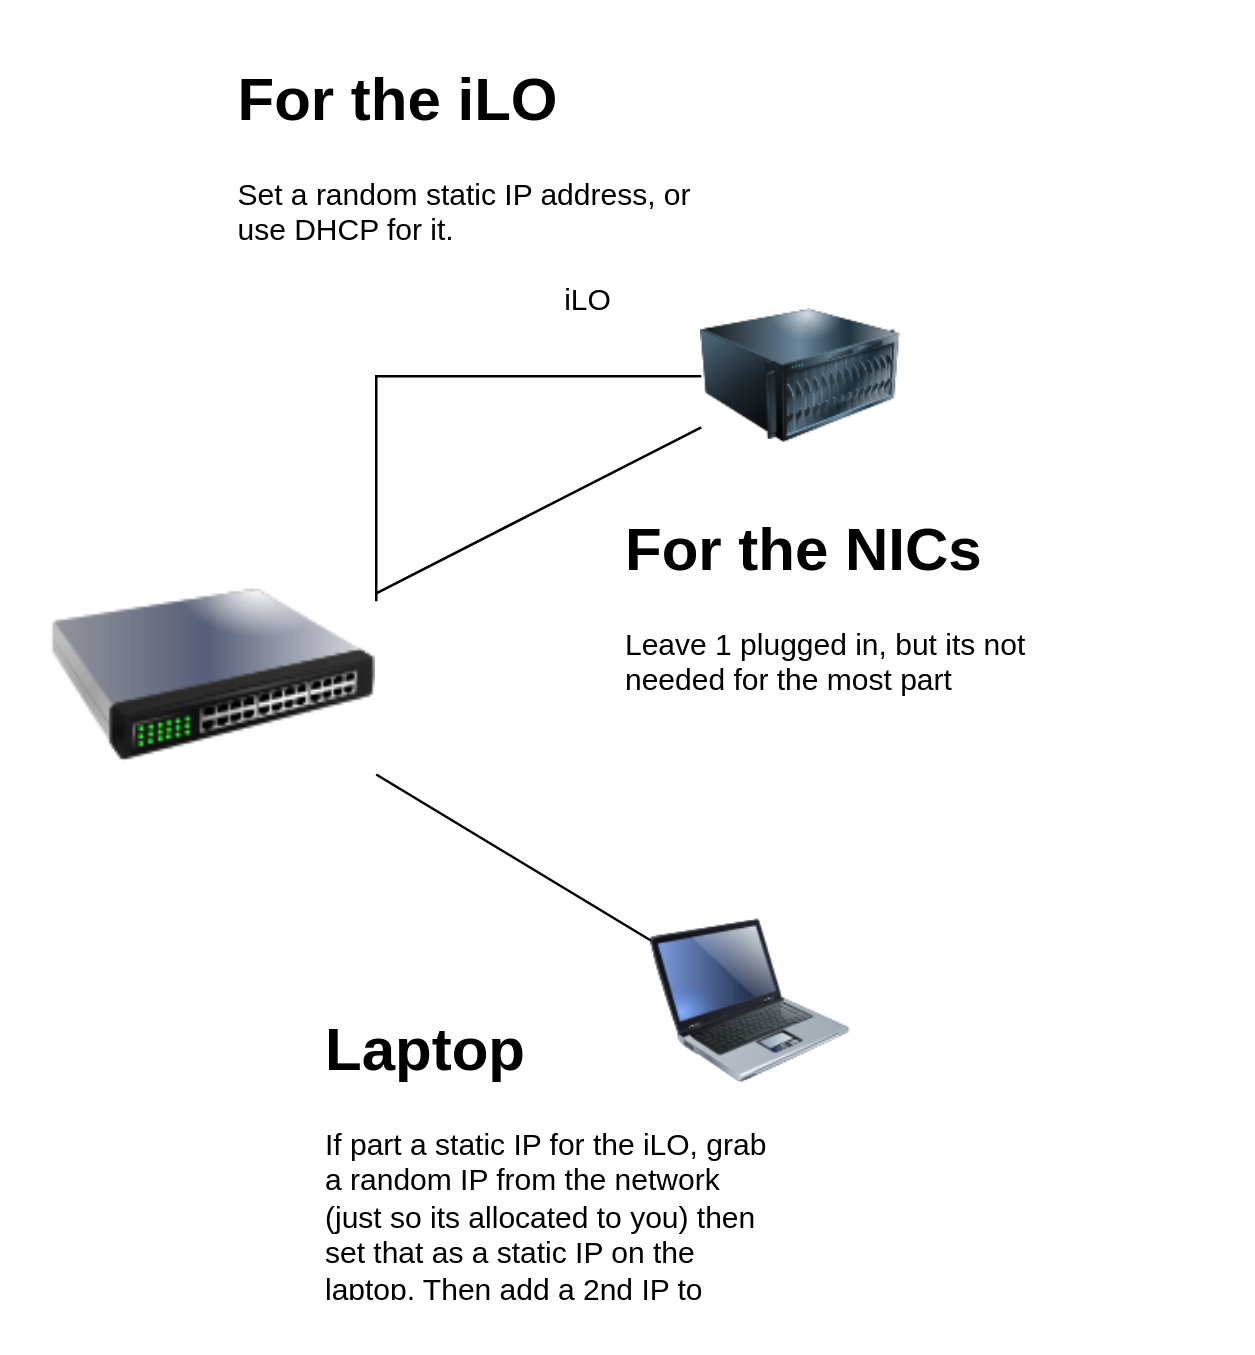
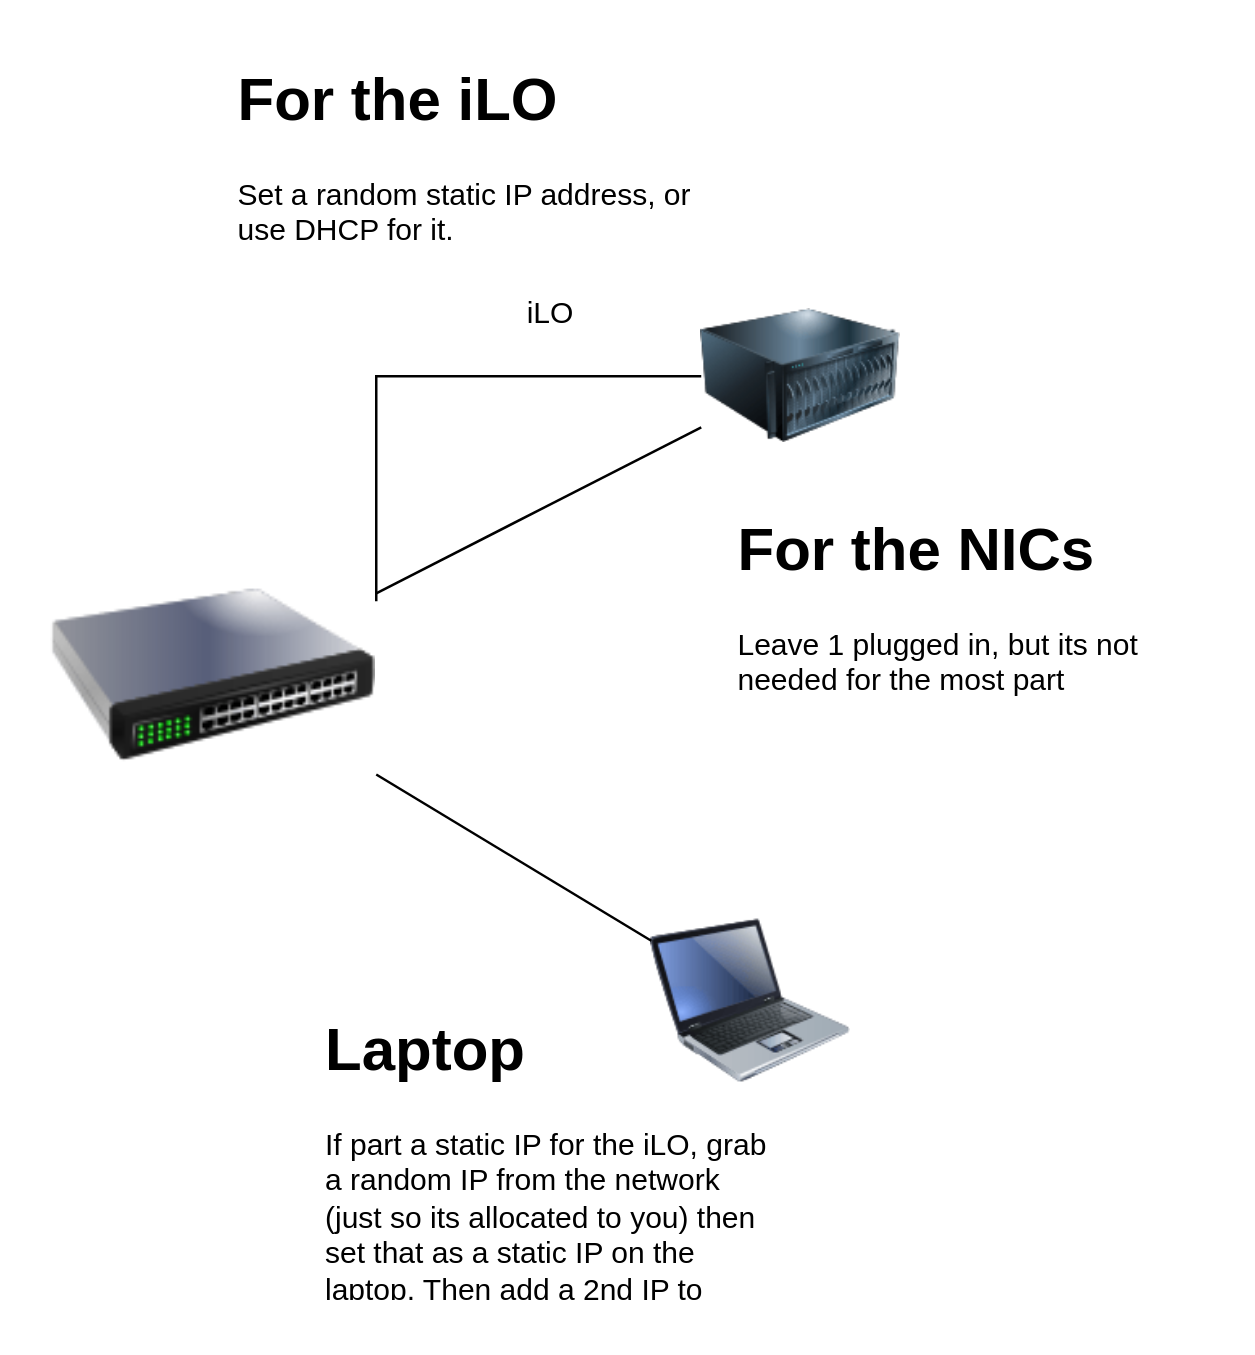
- <mxCell id="8" value="iLO" style="text;html=1;strokeColor=none;fillColor=none;align=center;verticalAlign=middle;whiteSpace=wrap;rounded=0;" vertex="1" parent="1"><mxGeometry x="205" y="105" width="60" height="30" as="geometry" /></mxCell>
+ <mxCell id="8" value="iLO" style="text;html=1;strokeColor=none;fillColor=none;align=center;verticalAlign=middle;whiteSpace=wrap;rounded=0;" vertex="1" parent="1"><mxGeometry x="190" y="110" width="60" height="30" as="geometry" /></mxCell>
- <mxCell id="10" value="&lt;h1&gt;For the NICs&lt;/h1&gt;&lt;p&gt;Leave 1 plugged in, but its not needed for the most part&lt;/p&gt;" style="text;html=1;strokeColor=none;fillColor=none;spacing=5;spacingTop=-20;whiteSpace=wrap;overflow=hidden;rounded=0;" vertex="1" parent="1"><mxGeometry x="245" y="200" width="190" height="120" as="geometry" /></mxCell>
+ <mxCell id="10" value="&lt;h1&gt;For the NICs&lt;/h1&gt;&lt;p&gt;Leave 1 plugged in, but its not needed for the most part&lt;/p&gt;" style="text;html=1;strokeColor=none;fillColor=none;spacing=5;spacingTop=-20;whiteSpace=wrap;overflow=hidden;rounded=0;" vertex="1" parent="1"><mxGeometry x="290" y="200" width="190" height="120" as="geometry" /></mxCell>
